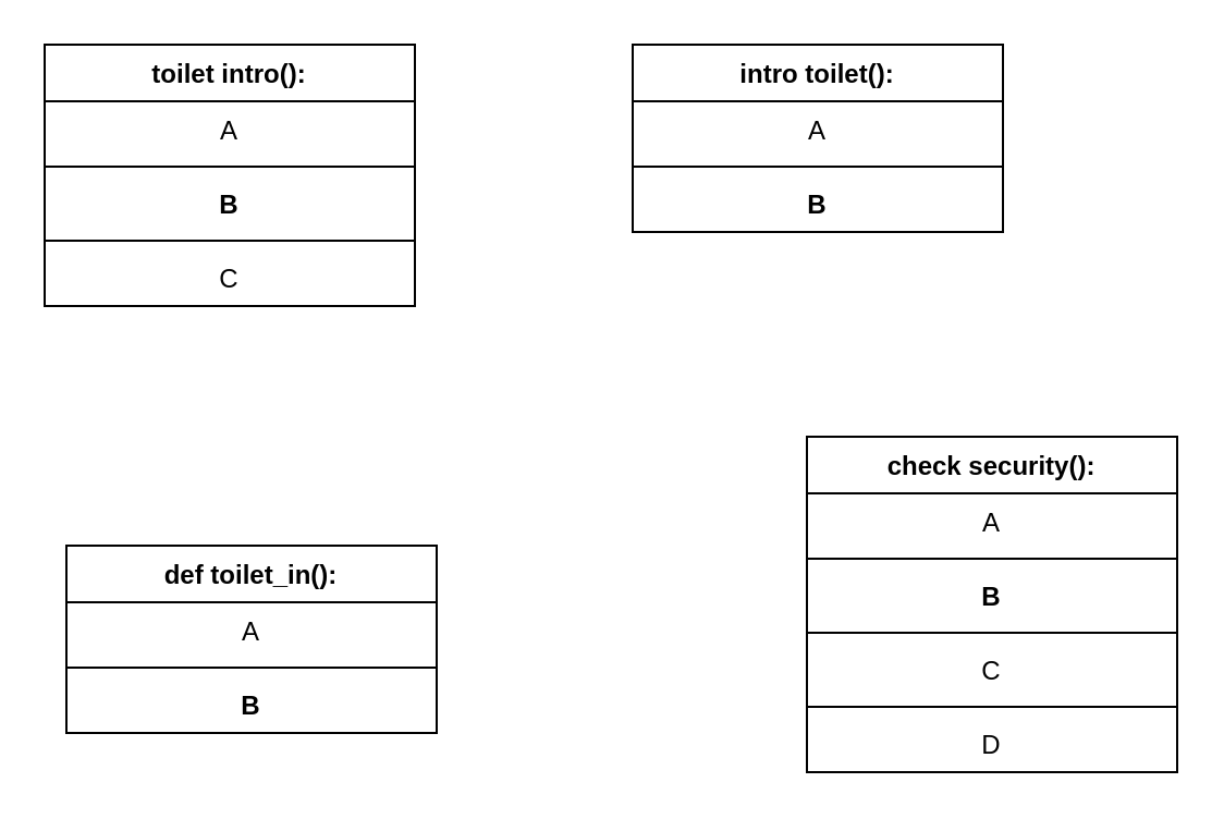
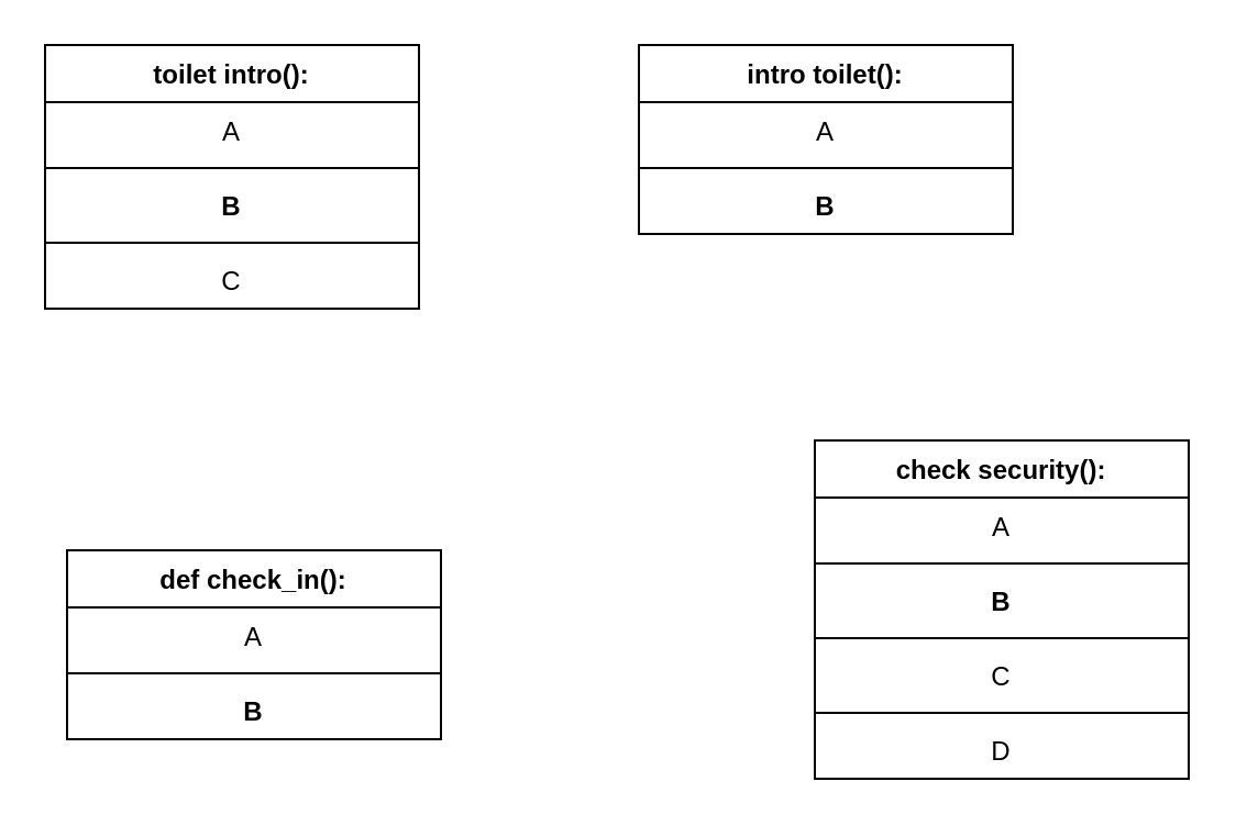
- <mxCell id="12" value="def toilet_in():" style="swimlane;fontStyle=1;align=center;verticalAlign=top;childLayout=stackLayout;horizontal=1;startSize=26;horizontalStack=0;resizeParent=1;resizeParentMax=0;resizeLast=0;collapsible=1;marginBottom=0;" parent="1" vertex="1"><mxGeometry x="30" y="250" width="170" height="86" as="geometry" /></mxCell>
+ <mxCell id="12" value="def check_in():" style="swimlane;fontStyle=1;align=center;verticalAlign=top;childLayout=stackLayout;horizontal=1;startSize=26;horizontalStack=0;resizeParent=1;resizeParentMax=0;resizeLast=0;collapsible=1;marginBottom=0;" parent="1" vertex="1"><mxGeometry x="30" y="250" width="170" height="86" as="geometry" /></mxCell>
